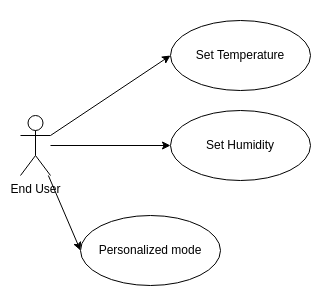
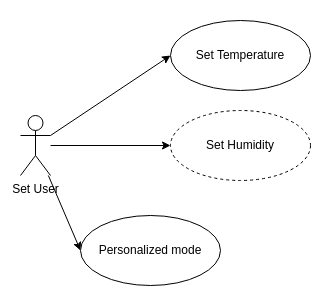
- <mxCell id="7" value="Set Humidity" style="ellipse;whiteSpace=wrap;html=1;" vertex="1" parent="1"><mxGeometry x="170" y="110" width="140" height="70" as="geometry" /></mxCell>
+ <mxCell id="7" value="Set Humidity" style="ellipse;whiteSpace=wrap;html=1;dashed=1;" vertex="1" parent="1"><mxGeometry x="170" y="110" width="140" height="70" as="geometry" /></mxCell>
- <mxCell id="5" value="End User" style="shape=umlActor;verticalLabelPosition=bottom;verticalAlign=top;html=1;" vertex="1" parent="1"><mxGeometry x="20" y="115" width="30" height="60" as="geometry" /></mxCell>
+ <mxCell id="5" value="Set User" style="shape=umlActor;verticalLabelPosition=bottom;verticalAlign=top;html=1;" vertex="1" parent="1"><mxGeometry x="20" y="115" width="30" height="60" as="geometry" /></mxCell>
